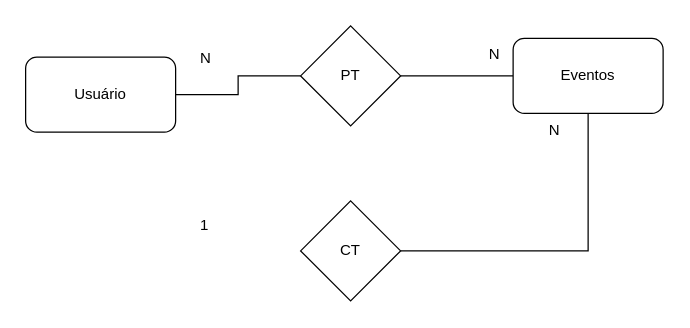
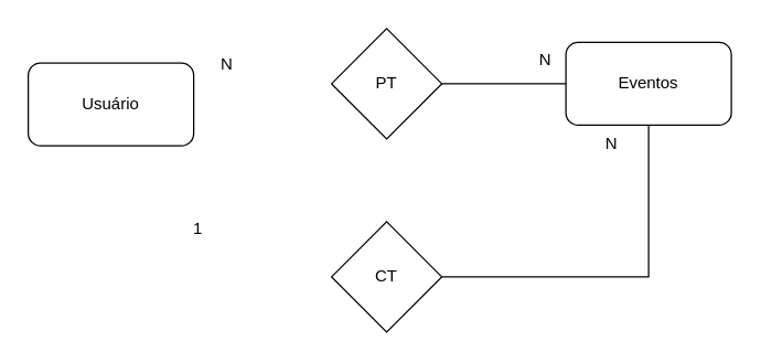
- <mxCell id="2" style="edgeStyle=orthogonalEdgeStyle;rounded=0;orthogonalLoop=1;jettySize=auto;html=1;endArrow=none;endFill=0;" parent="1" source="3" target="5" edge="1"><mxGeometry relative="1" as="geometry" /></mxCell>
- <mxCell id="11" value="1" style="text;html=1;resizable=0;points=[];autosize=1;align=left;verticalAlign=top;spacingTop=-4;" parent="1" vertex="1"><mxGeometry x="158" y="170" width="20" height="20" as="geometry" /></mxCell>
+ <mxCell id="11" value="1" style="text;html=1;resizable=0;points=[];autosize=1;align=left;verticalAlign=top;spacingTop=-4;" parent="1" vertex="1"><mxGeometry x="138" y="155" width="20" height="20" as="geometry" /></mxCell>
